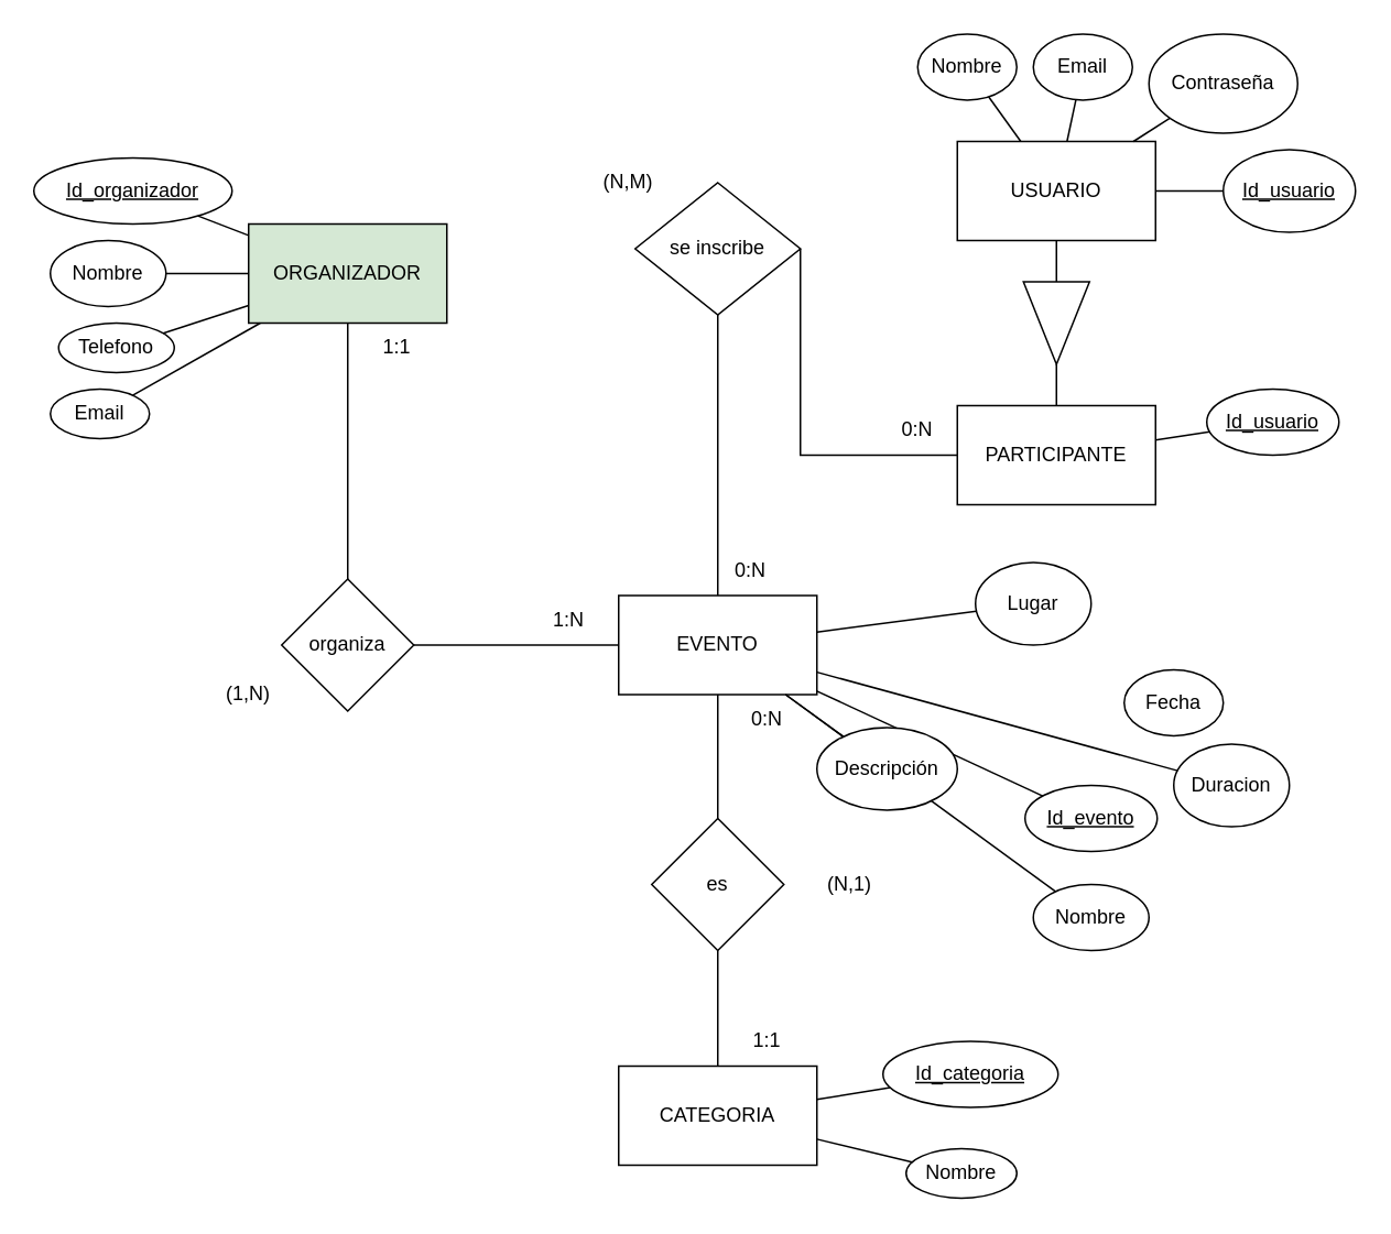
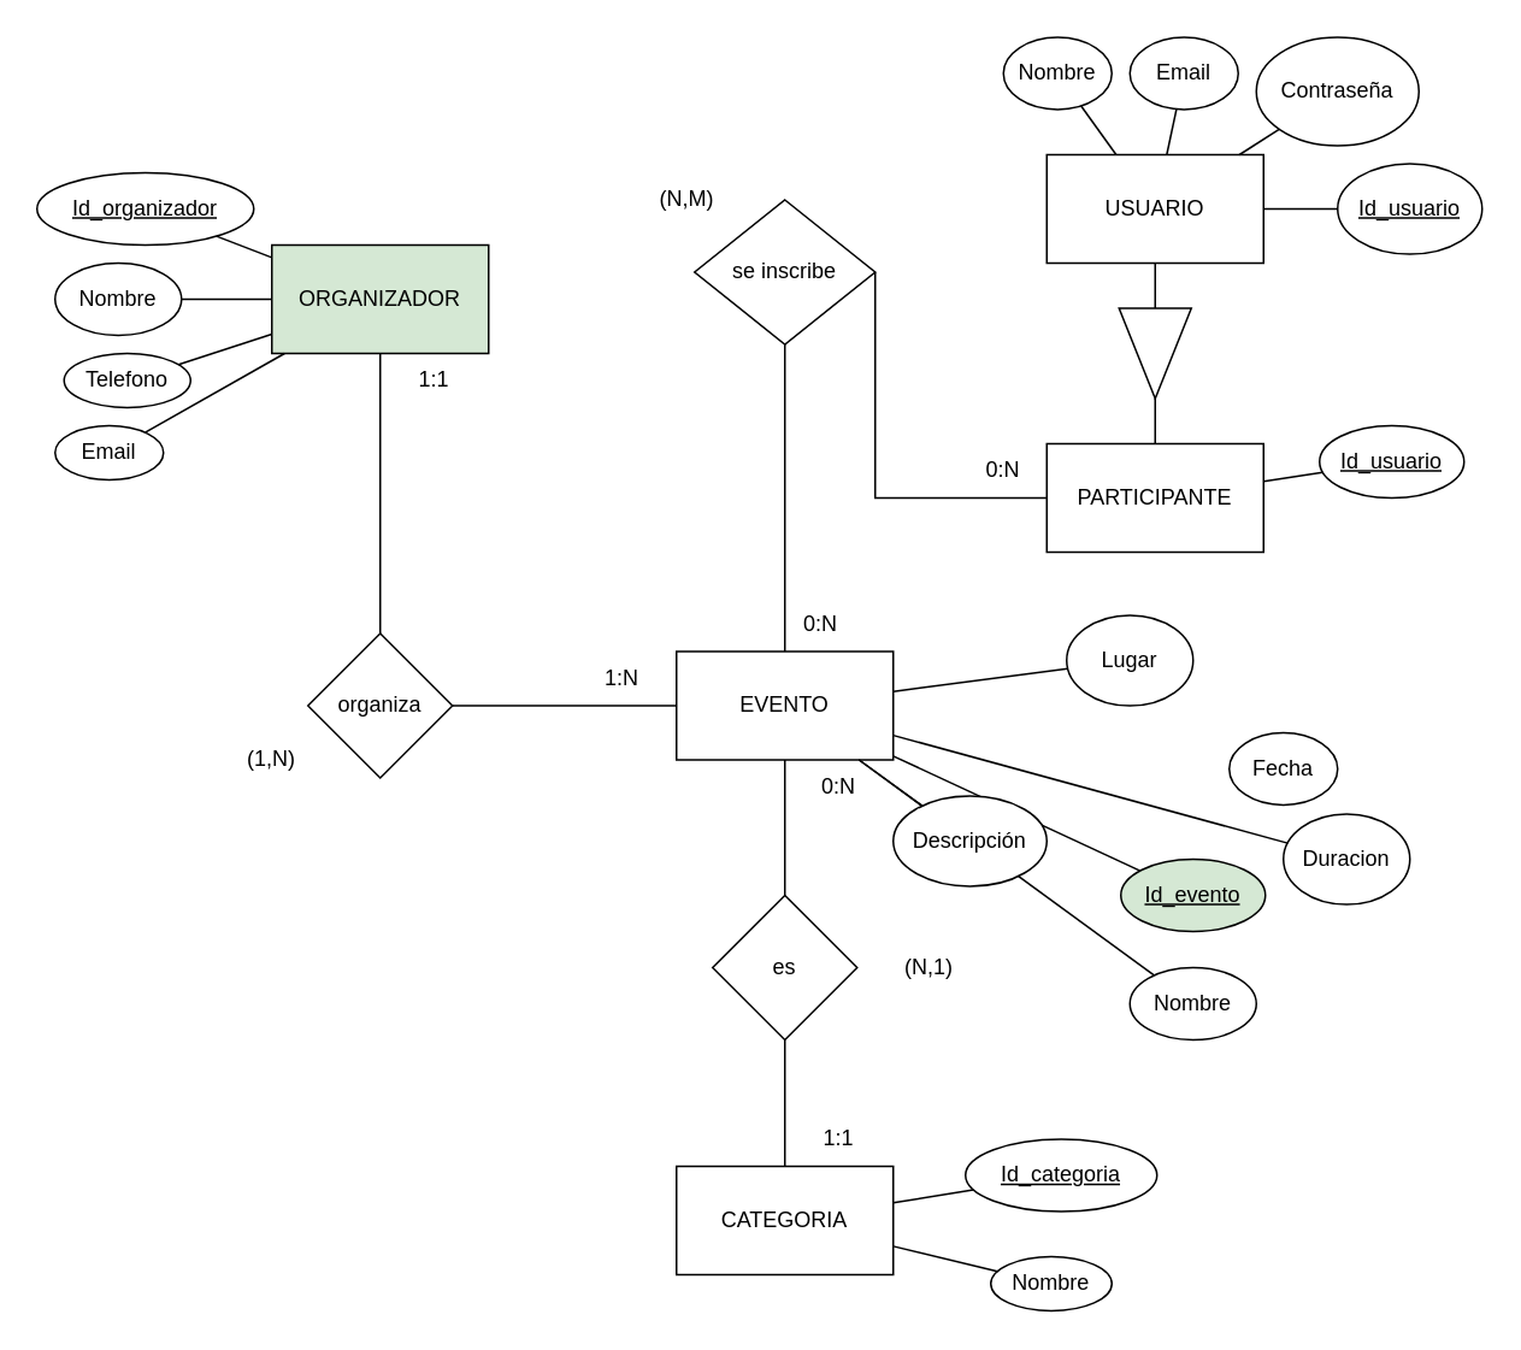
- <mxCell id="3" value="&lt;u&gt;Id_evento&lt;/u&gt;" style="ellipse;whiteSpace=wrap;html=1;" parent="1" vertex="1"><mxGeometry x="620" y="475" width="80" height="40" as="geometry" /></mxCell>
+ <mxCell id="3" value="&lt;u&gt;Id_evento&lt;/u&gt;" style="ellipse;whiteSpace=wrap;html=1;fillColor=#d5e8d4;" parent="1" vertex="1"><mxGeometry x="620" y="475" width="80" height="40" as="geometry" /></mxCell>
